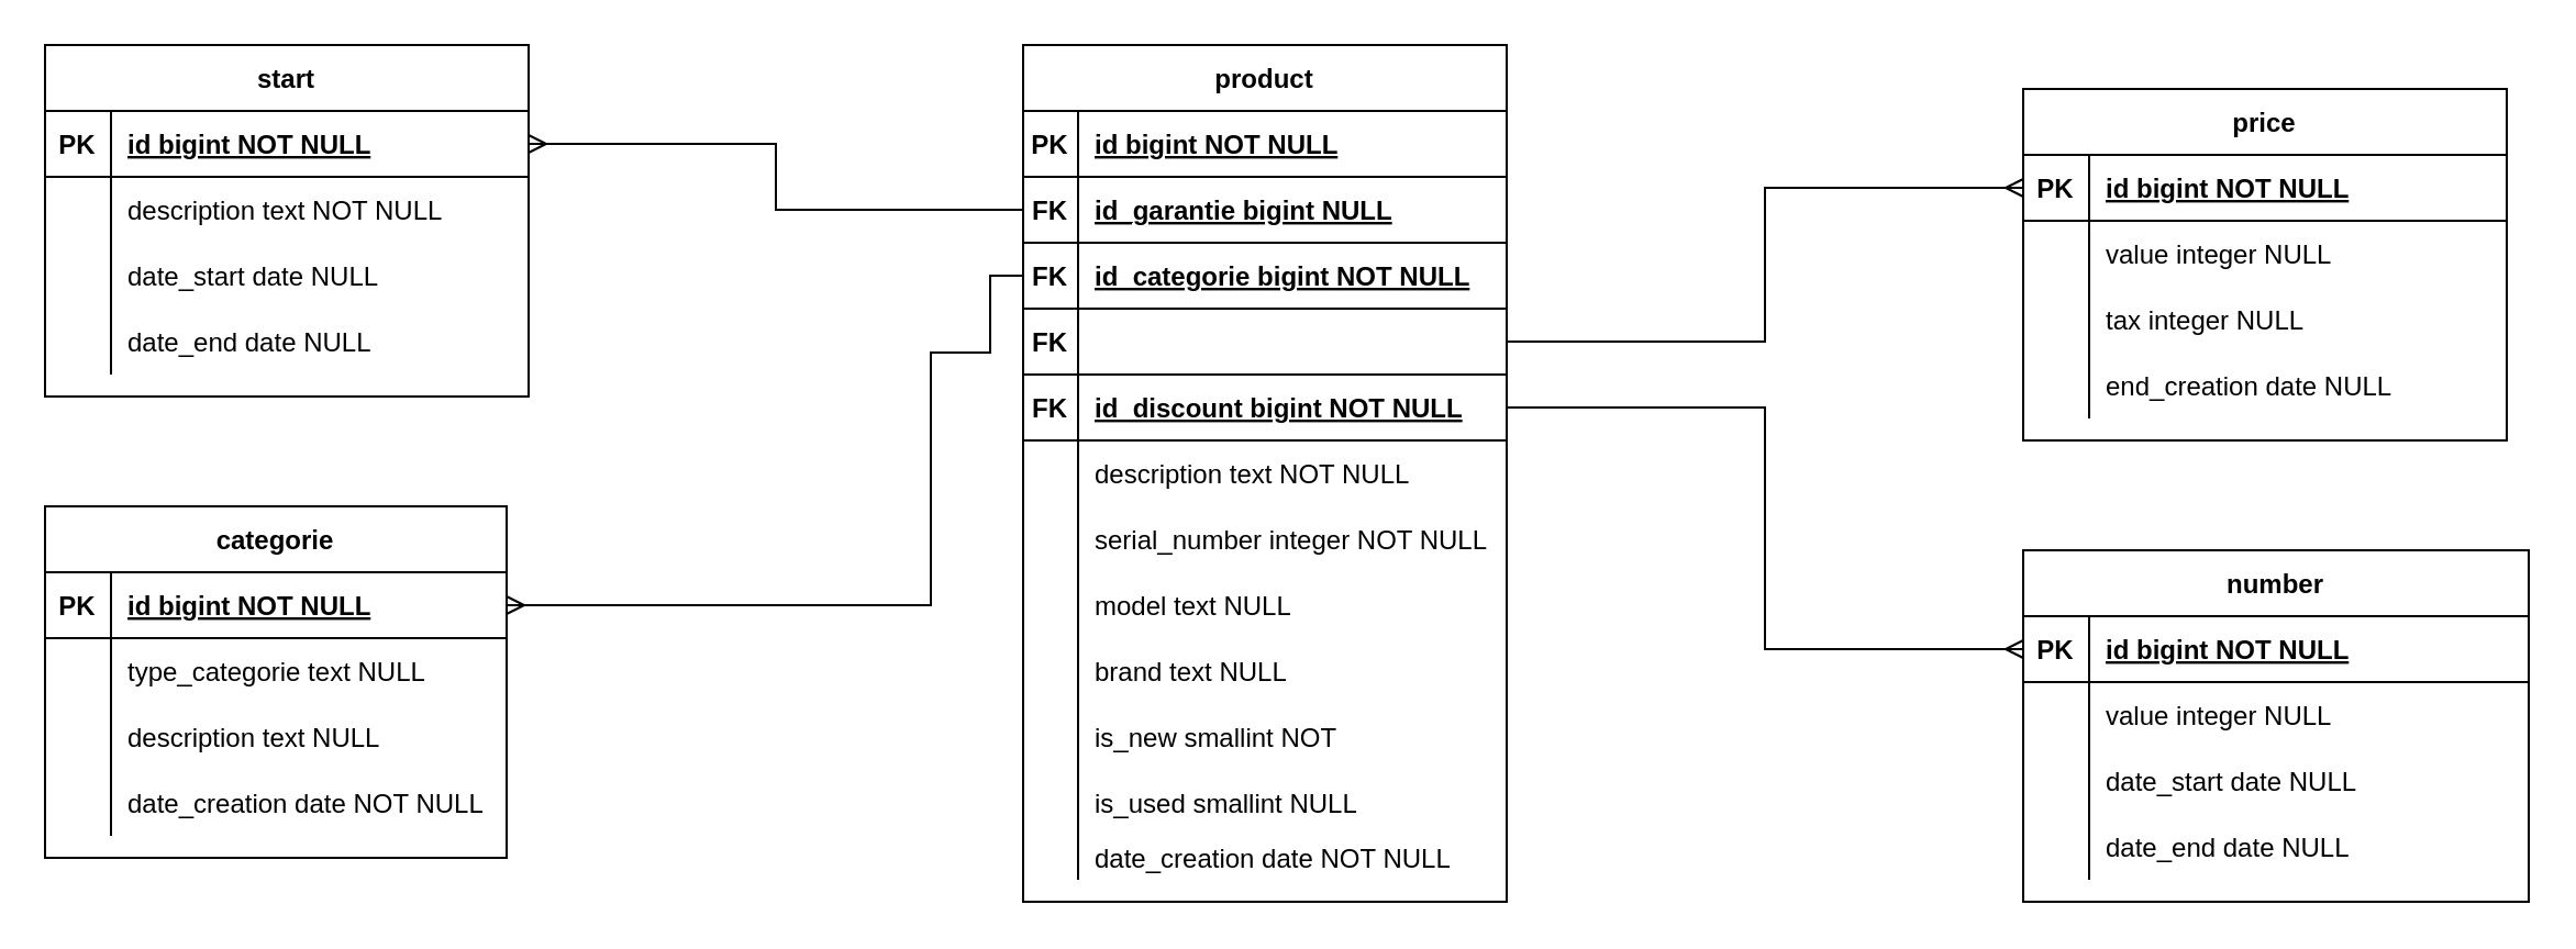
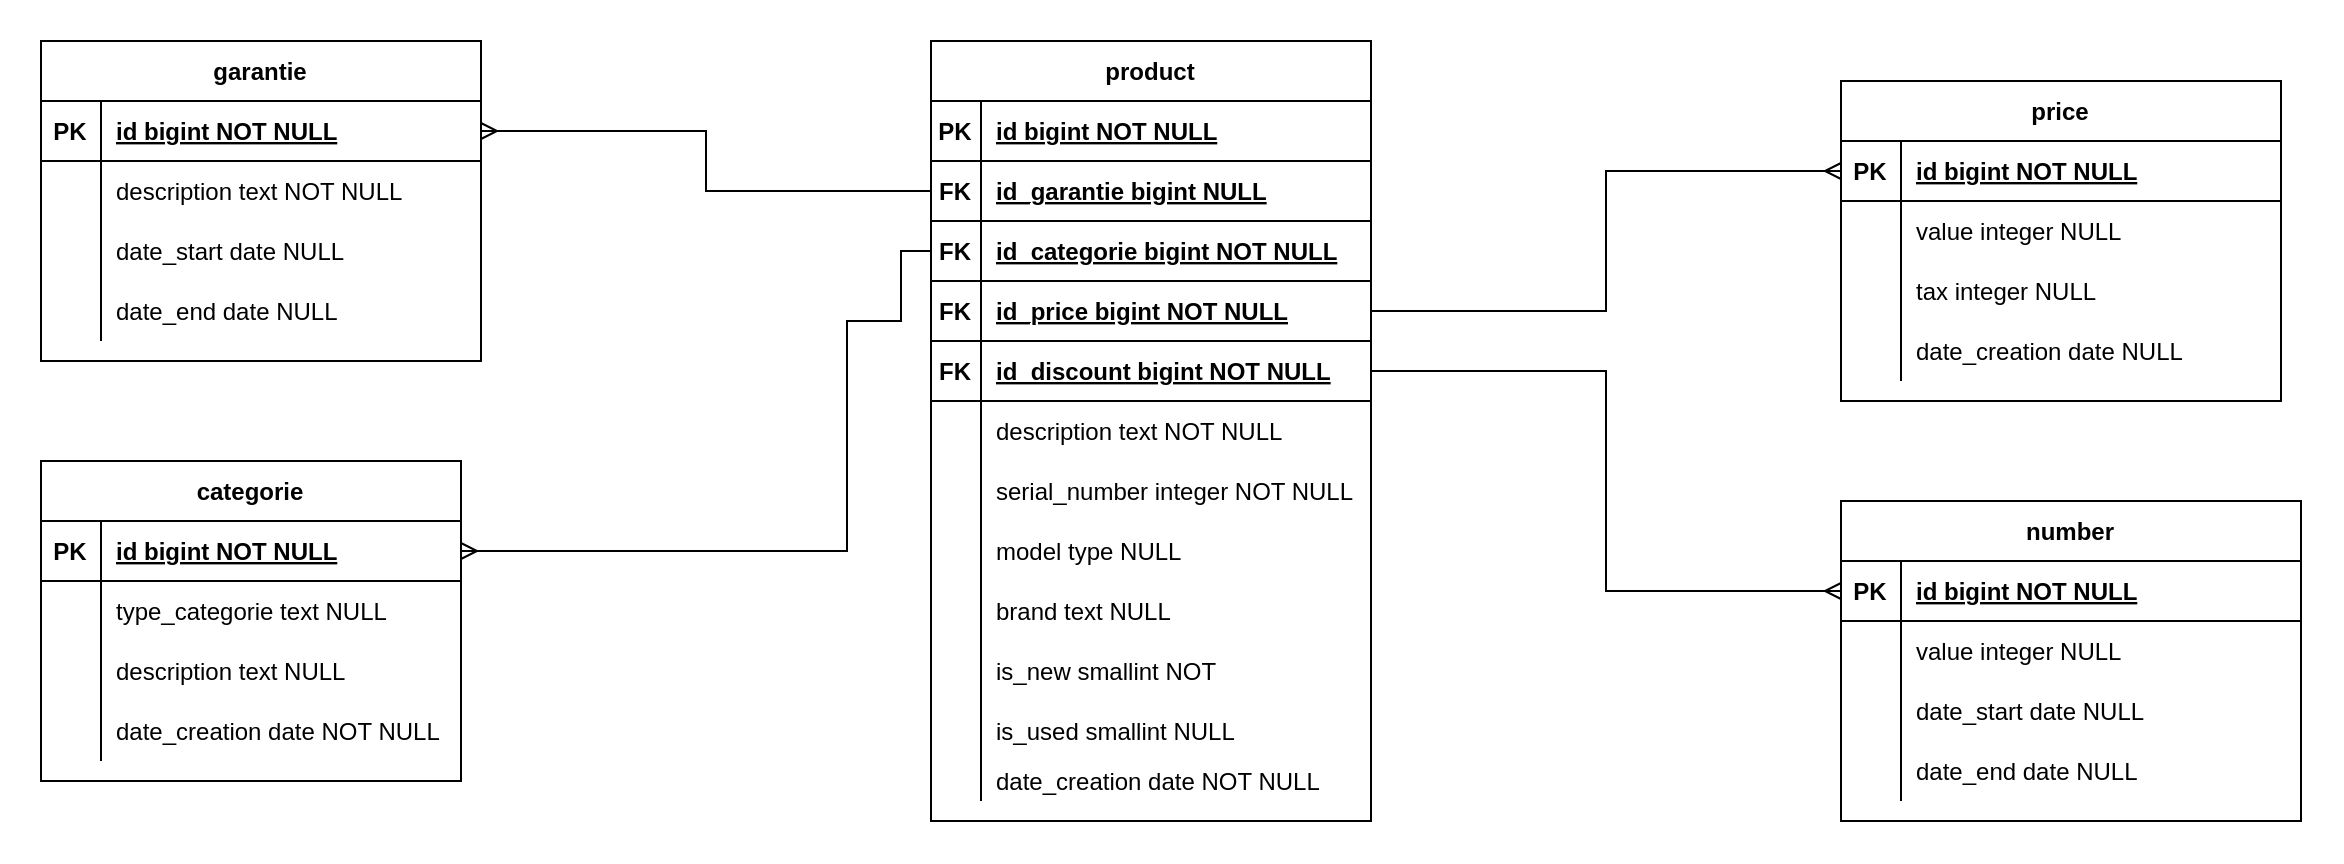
- <mxCell id="39" value="start" style="shape=table;startSize=30;container=1;collapsible=1;childLayout=tableLayout;fixedRows=1;rowLines=0;fontStyle=1;align=center;resizeLast=1;" parent="1" vertex="1"><mxGeometry x="20" y="20" width="220" height="160" as="geometry" /></mxCell>
+ <mxCell id="39" value="garantie" style="shape=table;startSize=30;container=1;collapsible=1;childLayout=tableLayout;fixedRows=1;rowLines=0;fontStyle=1;align=center;resizeLast=1;" parent="1" vertex="1"><mxGeometry x="20" y="20" width="220" height="160" as="geometry" /></mxCell>
+ <mxCell id="14" value="id_price bigint NOT NULL" style="shape=partialRectangle;connectable=0;fillColor=none;top=0;left=0;bottom=0;right=0;align=left;spacingLeft=6;fontStyle=5;overflow=hidden;" parent="12" vertex="1"><mxGeometry x="25" width="195" height="30" as="geometry" /></mxCell>
- <mxCell id="64" value="end_creation date NULL" style="shape=partialRectangle;connectable=0;fillColor=none;top=0;left=0;bottom=0;right=0;align=left;spacingLeft=6;overflow=hidden;" parent="62" vertex="1"><mxGeometry x="30" width="190" height="30" as="geometry" /></mxCell>
+ <mxCell id="64" value="date_creation date NULL" style="shape=partialRectangle;connectable=0;fillColor=none;top=0;left=0;bottom=0;right=0;align=left;spacingLeft=6;overflow=hidden;" parent="62" vertex="1"><mxGeometry x="30" width="190" height="30" as="geometry" /></mxCell>
- <mxCell id="26" value="model text NULL" style="shape=partialRectangle;connectable=0;fillColor=none;top=0;left=0;bottom=0;right=0;align=left;spacingLeft=6;overflow=hidden;" parent="24" vertex="1"><mxGeometry x="25" width="195" height="30" as="geometry" /></mxCell>
+ <mxCell id="26" value="model type NULL" style="shape=partialRectangle;connectable=0;fillColor=none;top=0;left=0;bottom=0;right=0;align=left;spacingLeft=6;overflow=hidden;" parent="24" vertex="1"><mxGeometry x="25" width="195" height="30" as="geometry" /></mxCell>
